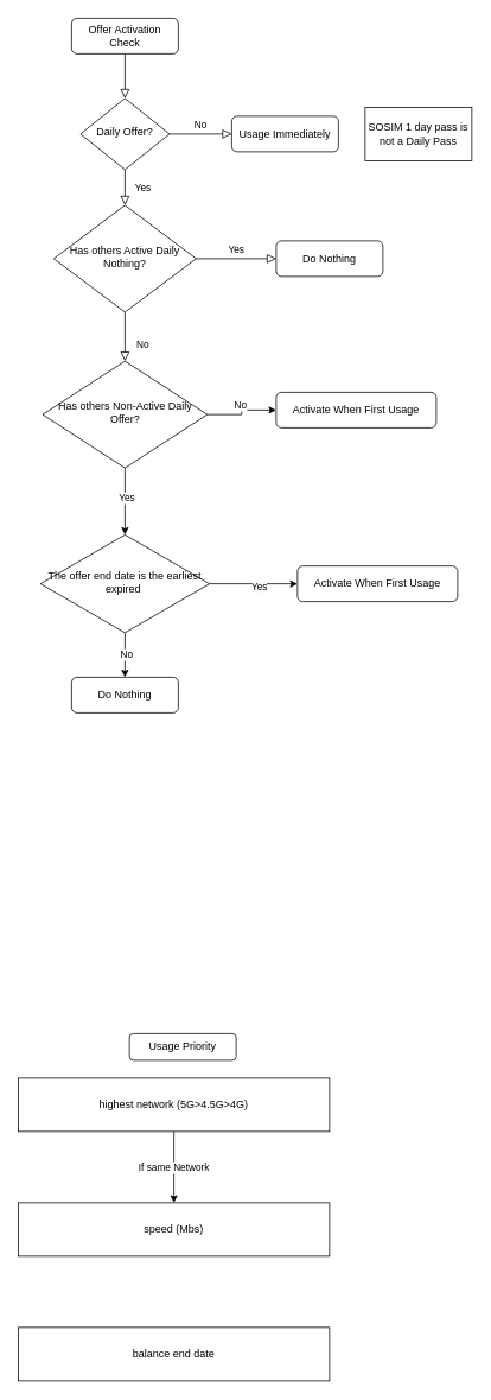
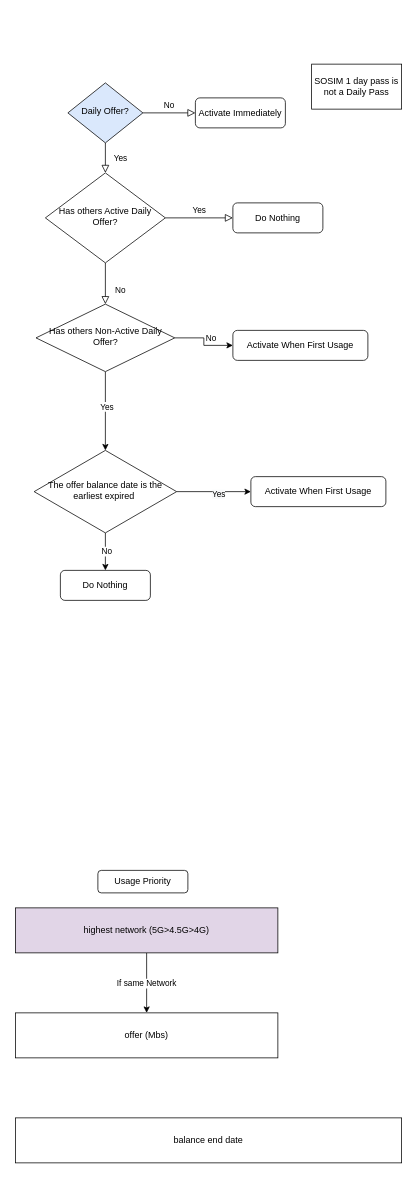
- <mxCell id="3" value="Offer Activation Check" style="rounded=1;whiteSpace=wrap;html=1;fontSize=12;glass=0;strokeWidth=1;shadow=0;" parent="1" vertex="1"><mxGeometry x="80" y="20" width="120" height="40" as="geometry" /></mxCell>
- <mxCell id="2" value="" style="rounded=0;html=1;jettySize=auto;orthogonalLoop=1;fontSize=11;endArrow=block;endFill=0;endSize=8;strokeWidth=1;shadow=0;labelBackgroundColor=none;edgeStyle=orthogonalEdgeStyle;" parent="1" source="3" target="6" edge="1"><mxGeometry relative="1" as="geometry" /></mxCell>
- <mxCell id="6" value="Daily Offer?" style="rhombus;whiteSpace=wrap;html=1;shadow=0;fontFamily=Helvetica;fontSize=12;align=center;strokeWidth=1;spacing=6;spacingTop=-4;" parent="1" vertex="1"><mxGeometry x="90" y="110" width="100" height="80" as="geometry" /></mxCell>
+ <mxCell id="6" value="Daily Offer?" style="rhombus;whiteSpace=wrap;html=1;shadow=0;fontFamily=Helvetica;fontSize=12;align=center;strokeWidth=1;spacing=6;spacingTop=-4;fillColor=#dae8fc;" parent="1" vertex="1"><mxGeometry x="90" y="110" width="100" height="80" as="geometry" /></mxCell>
- <mxCell id="7" value="Usage Immediately" style="rounded=1;whiteSpace=wrap;html=1;fontSize=12;glass=0;strokeWidth=1;shadow=0;" parent="1" vertex="1"><mxGeometry x="260" y="130" width="120" height="40" as="geometry" /></mxCell>
+ <mxCell id="7" value="Activate Immediately" style="rounded=1;whiteSpace=wrap;html=1;fontSize=12;glass=0;strokeWidth=1;shadow=0;" parent="1" vertex="1"><mxGeometry x="260" y="130" width="120" height="40" as="geometry" /></mxCell>
- <mxCell id="24" value="SOSIM 1 day pass is not a Daily Pass" style="whiteSpace=wrap;html=1;" vertex="1" parent="1"><mxGeometry x="410" y="120" width="120" height="60" as="geometry" /></mxCell>
+ <mxCell id="24" value="SOSIM 1 day pass is not a Daily Pass" style="whiteSpace=wrap;html=1;" vertex="1" parent="1"><mxGeometry x="415" y="85" width="120" height="60" as="geometry" /></mxCell>
- <mxCell id="10" value="Has others Active Daily Nothing?" style="rhombus;whiteSpace=wrap;html=1;shadow=0;fontFamily=Helvetica;fontSize=12;align=center;strokeWidth=1;spacing=6;spacingTop=-4;" parent="1" vertex="1"><mxGeometry x="60" y="230" width="160" height="120" as="geometry" /></mxCell>
+ <mxCell id="10" value="Has others Active Daily Offer?" style="rhombus;whiteSpace=wrap;html=1;shadow=0;fontFamily=Helvetica;fontSize=12;align=center;strokeWidth=1;spacing=6;spacingTop=-4;" parent="1" vertex="1"><mxGeometry x="60" y="230" width="160" height="120" as="geometry" /></mxCell>
- <mxCell id="15" value="Has others Non-Active Daily Offer?" style="rhombus;whiteSpace=wrap;html=1;shadow=0;fontFamily=Helvetica;fontSize=12;align=center;strokeWidth=1;spacing=6;spacingTop=-4;" vertex="1" parent="1"><mxGeometry x="47.5" y="405" width="185" height="120" as="geometry" /></mxCell>
+ <mxCell id="15" value="Has others Non-Active Daily Offer?" style="rhombus;whiteSpace=wrap;html=1;shadow=0;fontFamily=Helvetica;fontSize=12;align=center;strokeWidth=1;spacing=6;spacingTop=-4;" vertex="1" parent="1"><mxGeometry x="47.5" y="405" width="185" height="90" as="geometry" /></mxCell>
- <mxCell id="21" value="The offer end date is the earliest expired&amp;nbsp;" style="rhombus;whiteSpace=wrap;html=1;shadow=0;fontFamily=Helvetica;fontSize=12;align=center;strokeWidth=1;spacing=6;spacingTop=-4;" vertex="1" parent="1"><mxGeometry x="45" y="600" width="190" height="110" as="geometry" /></mxCell>
+ <mxCell id="21" value="The offer balance date is the earliest expired&amp;nbsp;" style="rhombus;whiteSpace=wrap;html=1;shadow=0;fontFamily=Helvetica;fontSize=12;align=center;strokeWidth=1;spacing=6;spacingTop=-4;" vertex="1" parent="1"><mxGeometry x="45" y="600" width="190" height="110" as="geometry" /></mxCell>
- <mxCell id="30" value="&lt;span&gt;Usage Priority&lt;/span&gt;" style="rounded=1;whiteSpace=wrap;html=1;" vertex="1" parent="1"><mxGeometry x="145" y="1160" width="120" height="30" as="geometry" /></mxCell>
+ <mxCell id="30" value="&lt;span&gt;Usage Priority&lt;/span&gt;" style="rounded=1;whiteSpace=wrap;html=1;" vertex="1" parent="1"><mxGeometry x="130" y="1160" width="120" height="30" as="geometry" /></mxCell>
- <mxCell id="27" value="&lt;div&gt;highest network (5G&amp;gt;4.5G&amp;gt;4G)&lt;/div&gt;" style="whiteSpace=wrap;html=1;" vertex="1" parent="1"><mxGeometry x="20" y="1210" width="350" height="60" as="geometry" /></mxCell>
+ <mxCell id="27" value="&lt;div&gt;highest network (5G&amp;gt;4.5G&amp;gt;4G)&lt;/div&gt;" style="whiteSpace=wrap;html=1;fillColor=#e1d5e7;" vertex="1" parent="1"><mxGeometry x="20" y="1210" width="350" height="60" as="geometry" /></mxCell>
- <mxCell id="28" value="&lt;div&gt;&lt;div style=&quot;font-family: &amp;#34;helvetica&amp;#34;&quot;&gt;speed (Mbs)&lt;/div&gt;&lt;/div&gt;" style="whiteSpace=wrap;html=1;" vertex="1" parent="1"><mxGeometry x="20" y="1350" width="350" height="60" as="geometry" /></mxCell>
+ <mxCell id="28" value="&lt;div&gt;&lt;div style=&quot;font-family: &amp;#34;helvetica&amp;#34;&quot;&gt;offer (Mbs)&lt;/div&gt;&lt;/div&gt;" style="whiteSpace=wrap;html=1;" vertex="1" parent="1"><mxGeometry x="20" y="1350" width="350" height="60" as="geometry" /></mxCell>
- <mxCell id="29" value="&lt;div&gt;&lt;span style=&quot;font-family: &amp;#34;helvetica&amp;#34;&quot;&gt;balance end date&lt;/span&gt;&lt;br&gt;&lt;/div&gt;" style="whiteSpace=wrap;html=1;" vertex="1" parent="1"><mxGeometry x="20" y="1490" width="350" height="60" as="geometry" /></mxCell>
+ <mxCell id="29" value="&lt;div&gt;&lt;span style=&quot;font-family: &amp;#34;helvetica&amp;#34;&quot;&gt;balance end date&lt;/span&gt;&lt;br&gt;&lt;/div&gt;" style="whiteSpace=wrap;html=1;" vertex="1" parent="1"><mxGeometry x="20" y="1490" width="515" height="60" as="geometry" /></mxCell>
